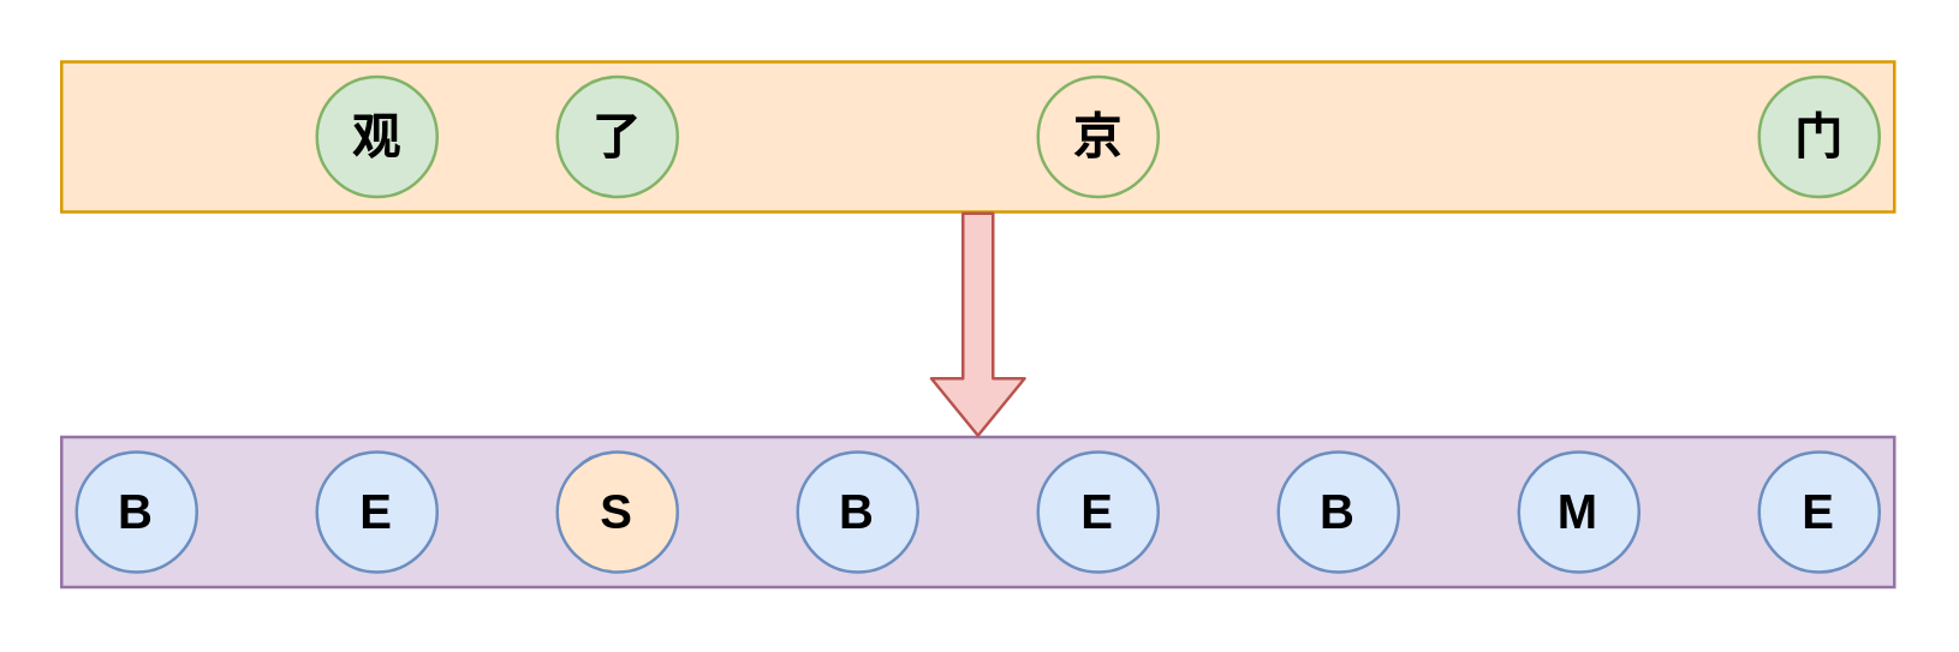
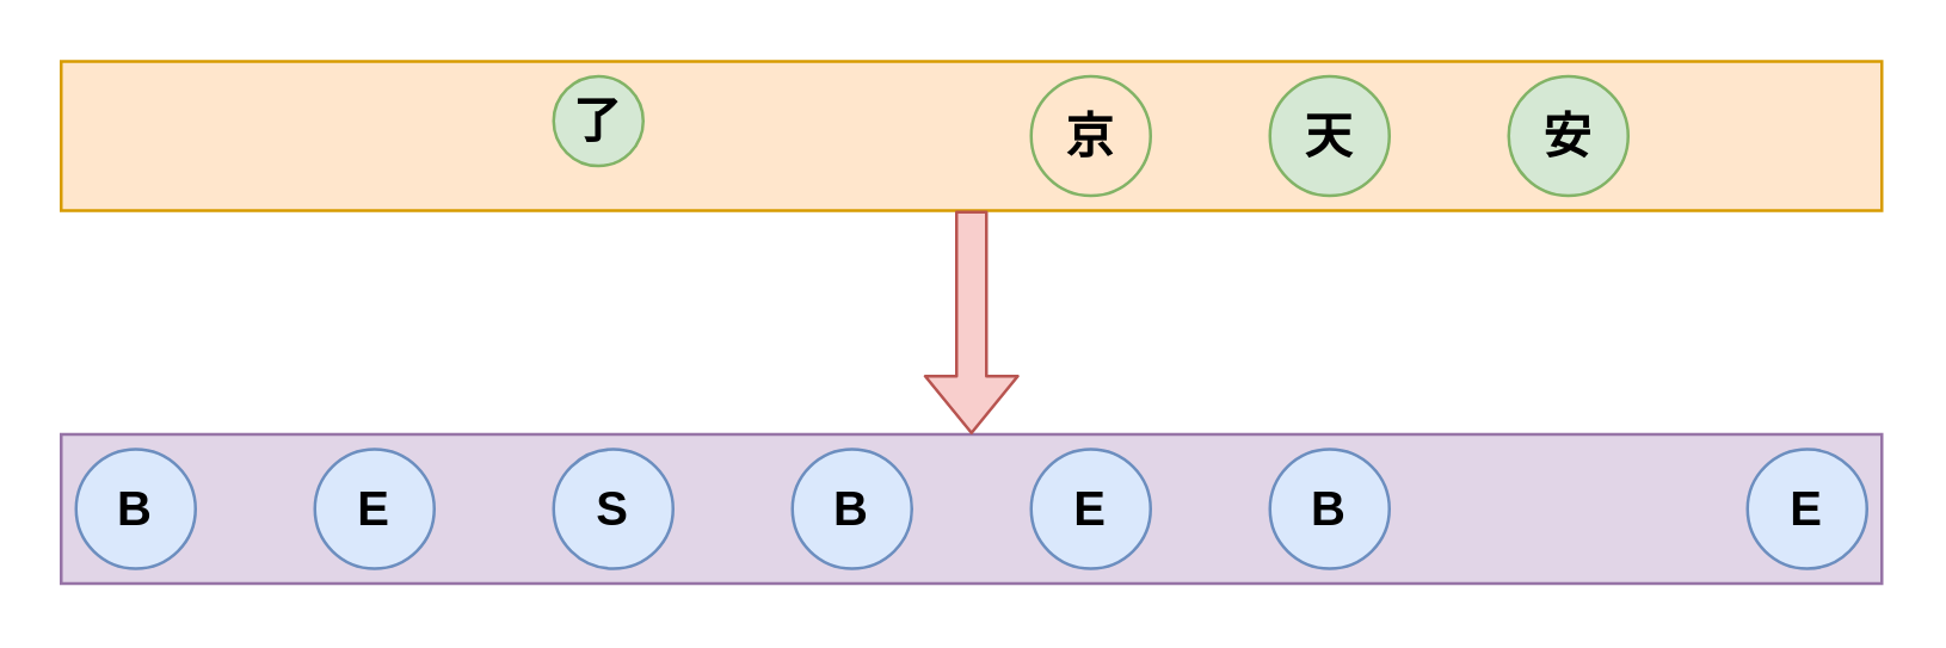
- <mxCell id="3" value="&lt;b style=&quot;font-size: 16px&quot;&gt;观&lt;/b&gt;" style="ellipse;whiteSpace=wrap;html=1;aspect=fixed;fontSize=16;fillColor=#d5e8d4;strokeColor=#82b366;" vertex="1" parent="1"><mxGeometry x="105" y="25" width="40" height="40" as="geometry" /></mxCell>
- <mxCell id="4" value="&lt;b&gt;了&lt;/b&gt;" style="ellipse;whiteSpace=wrap;html=1;aspect=fixed;fontSize=16;fillColor=#d5e8d4;strokeColor=#82b366;" vertex="1" parent="1"><mxGeometry x="185" y="25" width="40" height="40" as="geometry" /></mxCell>
+ <mxCell id="4" value="&lt;b&gt;了&lt;/b&gt;" style="ellipse;whiteSpace=wrap;html=1;aspect=fixed;fontSize=16;fillColor=#d5e8d4;strokeColor=#82b366;" vertex="1" parent="1"><mxGeometry x="185" y="25" width="30" height="30" as="geometry" /></mxCell>
+ <mxCell id="6" value="&lt;b&gt;天&lt;/b&gt;" style="ellipse;whiteSpace=wrap;html=1;aspect=fixed;fontSize=16;fillColor=#d5e8d4;strokeColor=#82b366;" vertex="1" parent="1"><mxGeometry x="425" y="25" width="40" height="40" as="geometry" /></mxCell>
+ <mxCell id="7" value="&lt;b&gt;安&lt;/b&gt;" style="ellipse;whiteSpace=wrap;html=1;aspect=fixed;fontSize=16;fillColor=#d5e8d4;strokeColor=#82b366;" vertex="1" parent="1"><mxGeometry x="505" y="25" width="40" height="40" as="geometry" /></mxCell>
- <mxCell id="8" value="&lt;b&gt;门&lt;/b&gt;" style="ellipse;whiteSpace=wrap;html=1;aspect=fixed;fontSize=16;fillColor=#d5e8d4;strokeColor=#82b366;" vertex="1" parent="1"><mxGeometry x="585" y="25" width="40" height="40" as="geometry" /></mxCell>
- <mxCell id="12" value="&lt;b&gt;S&lt;/b&gt;" style="ellipse;whiteSpace=wrap;html=1;aspect=fixed;fontSize=16;fillColor=#ffe6cc;strokeColor=#6c8ebf;" vertex="1" parent="1"><mxGeometry x="185" y="150" width="40" height="40" as="geometry" /></mxCell>
+ <mxCell id="12" value="&lt;b&gt;S&lt;/b&gt;" style="ellipse;whiteSpace=wrap;html=1;aspect=fixed;fontSize=16;fillColor=#dae8fc;strokeColor=#6c8ebf;" vertex="1" parent="1"><mxGeometry x="185" y="150" width="40" height="40" as="geometry" /></mxCell>
- <mxCell id="16" value="&lt;b&gt;M&lt;/b&gt;" style="ellipse;whiteSpace=wrap;html=1;aspect=fixed;fontSize=16;fillColor=#dae8fc;strokeColor=#6c8ebf;" vertex="1" parent="1"><mxGeometry x="505" y="150" width="40" height="40" as="geometry" /></mxCell>
